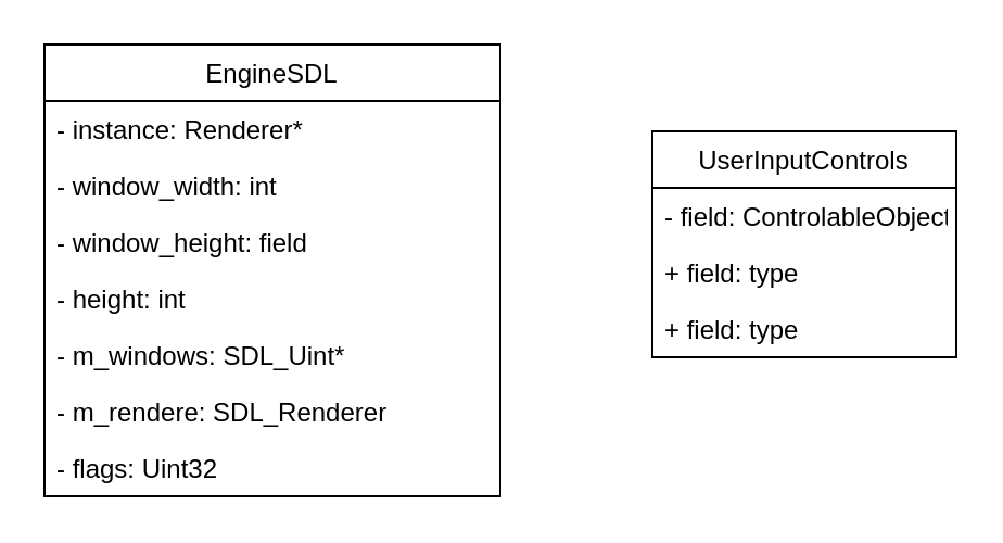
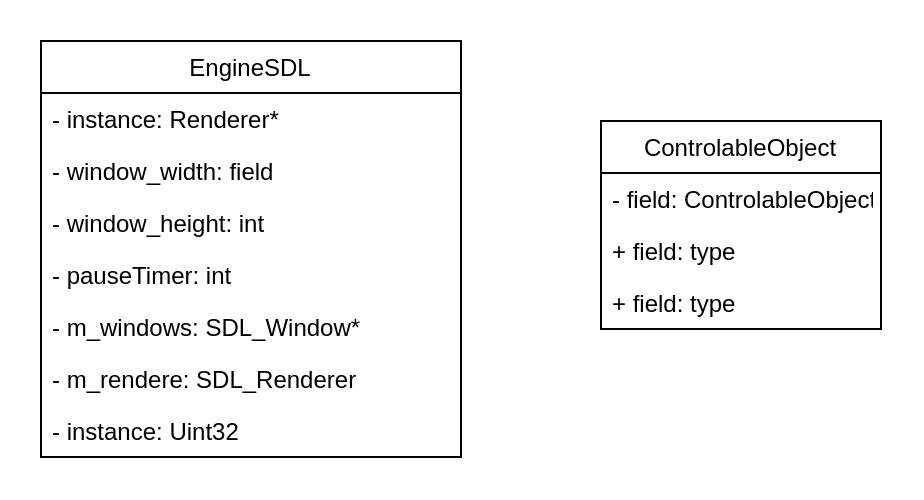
- <mxCell id="10" value="UserInputControls" style="swimlane;fontStyle=0;childLayout=stackLayout;horizontal=1;startSize=26;fillColor=none;horizontalStack=0;resizeParent=1;resizeParentMax=0;resizeLast=0;collapsible=1;marginBottom=0;" vertex="1" parent="1"><mxGeometry x="300" y="60" width="140" height="104" as="geometry" /></mxCell>
+ <mxCell id="10" value="ControlableObject" style="swimlane;fontStyle=0;childLayout=stackLayout;horizontal=1;startSize=26;fillColor=none;horizontalStack=0;resizeParent=1;resizeParentMax=0;resizeLast=0;collapsible=1;marginBottom=0;" vertex="1" parent="1"><mxGeometry x="300" y="60" width="140" height="104" as="geometry" /></mxCell>
- <mxCell id="4" value="- window_width: int" style="text;strokeColor=none;fillColor=none;align=left;verticalAlign=top;spacingLeft=4;spacingRight=4;overflow=hidden;rotatable=0;points=[[0,0.5],[1,0.5]];portConstraint=eastwest;" vertex="1" parent="2"><mxGeometry y="52" width="210" height="26" as="geometry" /></mxCell>
+ <mxCell id="4" value="- window_width: field" style="text;strokeColor=none;fillColor=none;align=left;verticalAlign=top;spacingLeft=4;spacingRight=4;overflow=hidden;rotatable=0;points=[[0,0.5],[1,0.5]];portConstraint=eastwest;" vertex="1" parent="2"><mxGeometry y="52" width="210" height="26" as="geometry" /></mxCell>
- <mxCell id="5" value="- window_height: field" style="text;strokeColor=none;fillColor=none;align=left;verticalAlign=top;spacingLeft=4;spacingRight=4;overflow=hidden;rotatable=0;points=[[0,0.5],[1,0.5]];portConstraint=eastwest;" vertex="1" parent="2"><mxGeometry y="78" width="210" height="26" as="geometry" /></mxCell>
+ <mxCell id="5" value="- window_height: int" style="text;strokeColor=none;fillColor=none;align=left;verticalAlign=top;spacingLeft=4;spacingRight=4;overflow=hidden;rotatable=0;points=[[0,0.5],[1,0.5]];portConstraint=eastwest;" vertex="1" parent="2"><mxGeometry y="78" width="210" height="26" as="geometry" /></mxCell>
- <mxCell id="6" value="- height: int" style="text;strokeColor=none;fillColor=none;align=left;verticalAlign=top;spacingLeft=4;spacingRight=4;overflow=hidden;rotatable=0;points=[[0,0.5],[1,0.5]];portConstraint=eastwest;" vertex="1" parent="2"><mxGeometry y="104" width="210" height="26" as="geometry" /></mxCell>
+ <mxCell id="6" value="- pauseTimer: int" style="text;strokeColor=none;fillColor=none;align=left;verticalAlign=top;spacingLeft=4;spacingRight=4;overflow=hidden;rotatable=0;points=[[0,0.5],[1,0.5]];portConstraint=eastwest;" vertex="1" parent="2"><mxGeometry y="104" width="210" height="26" as="geometry" /></mxCell>
- <mxCell id="7" value="- m_windows: SDL_Uint*" style="text;strokeColor=none;fillColor=none;align=left;verticalAlign=top;spacingLeft=4;spacingRight=4;overflow=hidden;rotatable=0;points=[[0,0.5],[1,0.5]];portConstraint=eastwest;" vertex="1" parent="2"><mxGeometry y="130" width="210" height="26" as="geometry" /></mxCell>
+ <mxCell id="7" value="- m_windows: SDL_Window*" style="text;strokeColor=none;fillColor=none;align=left;verticalAlign=top;spacingLeft=4;spacingRight=4;overflow=hidden;rotatable=0;points=[[0,0.5],[1,0.5]];portConstraint=eastwest;" vertex="1" parent="2"><mxGeometry y="130" width="210" height="26" as="geometry" /></mxCell>
- <mxCell id="9" value="- flags: Uint32" style="text;strokeColor=none;fillColor=none;align=left;verticalAlign=top;spacingLeft=4;spacingRight=4;overflow=hidden;rotatable=0;points=[[0,0.5],[1,0.5]];portConstraint=eastwest;" vertex="1" parent="2"><mxGeometry y="182" width="210" height="26" as="geometry" /></mxCell>
+ <mxCell id="9" value="- instance: Uint32" style="text;strokeColor=none;fillColor=none;align=left;verticalAlign=top;spacingLeft=4;spacingRight=4;overflow=hidden;rotatable=0;points=[[0,0.5],[1,0.5]];portConstraint=eastwest;" vertex="1" parent="2"><mxGeometry y="182" width="210" height="26" as="geometry" /></mxCell>
